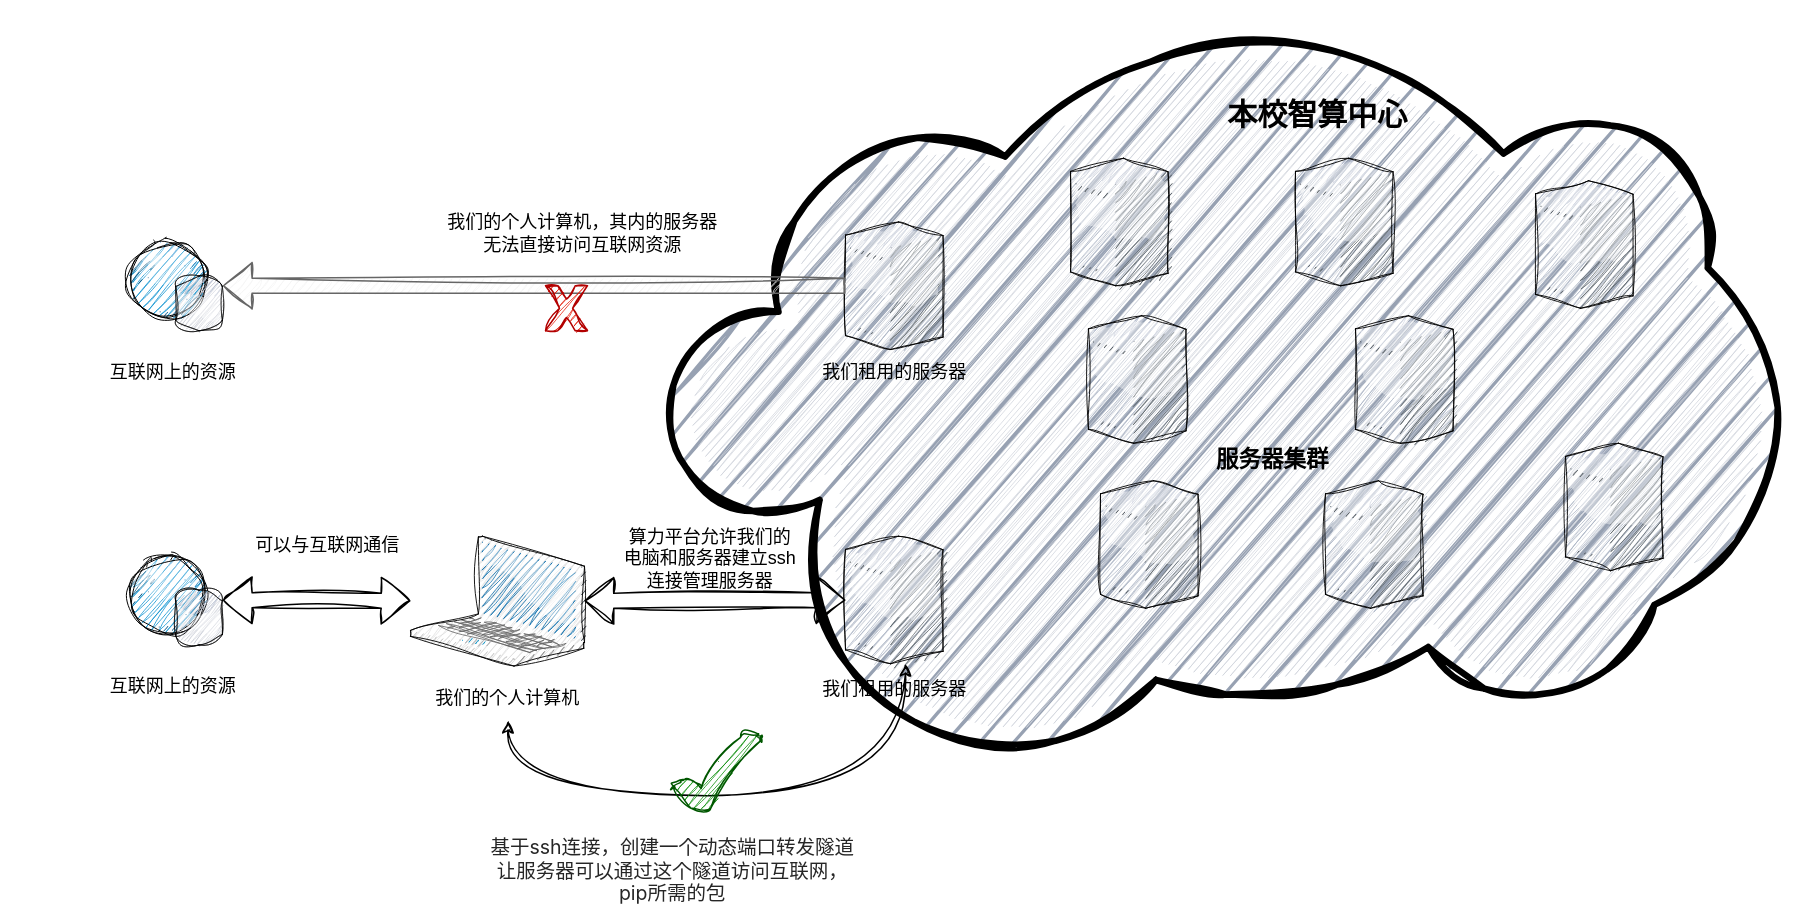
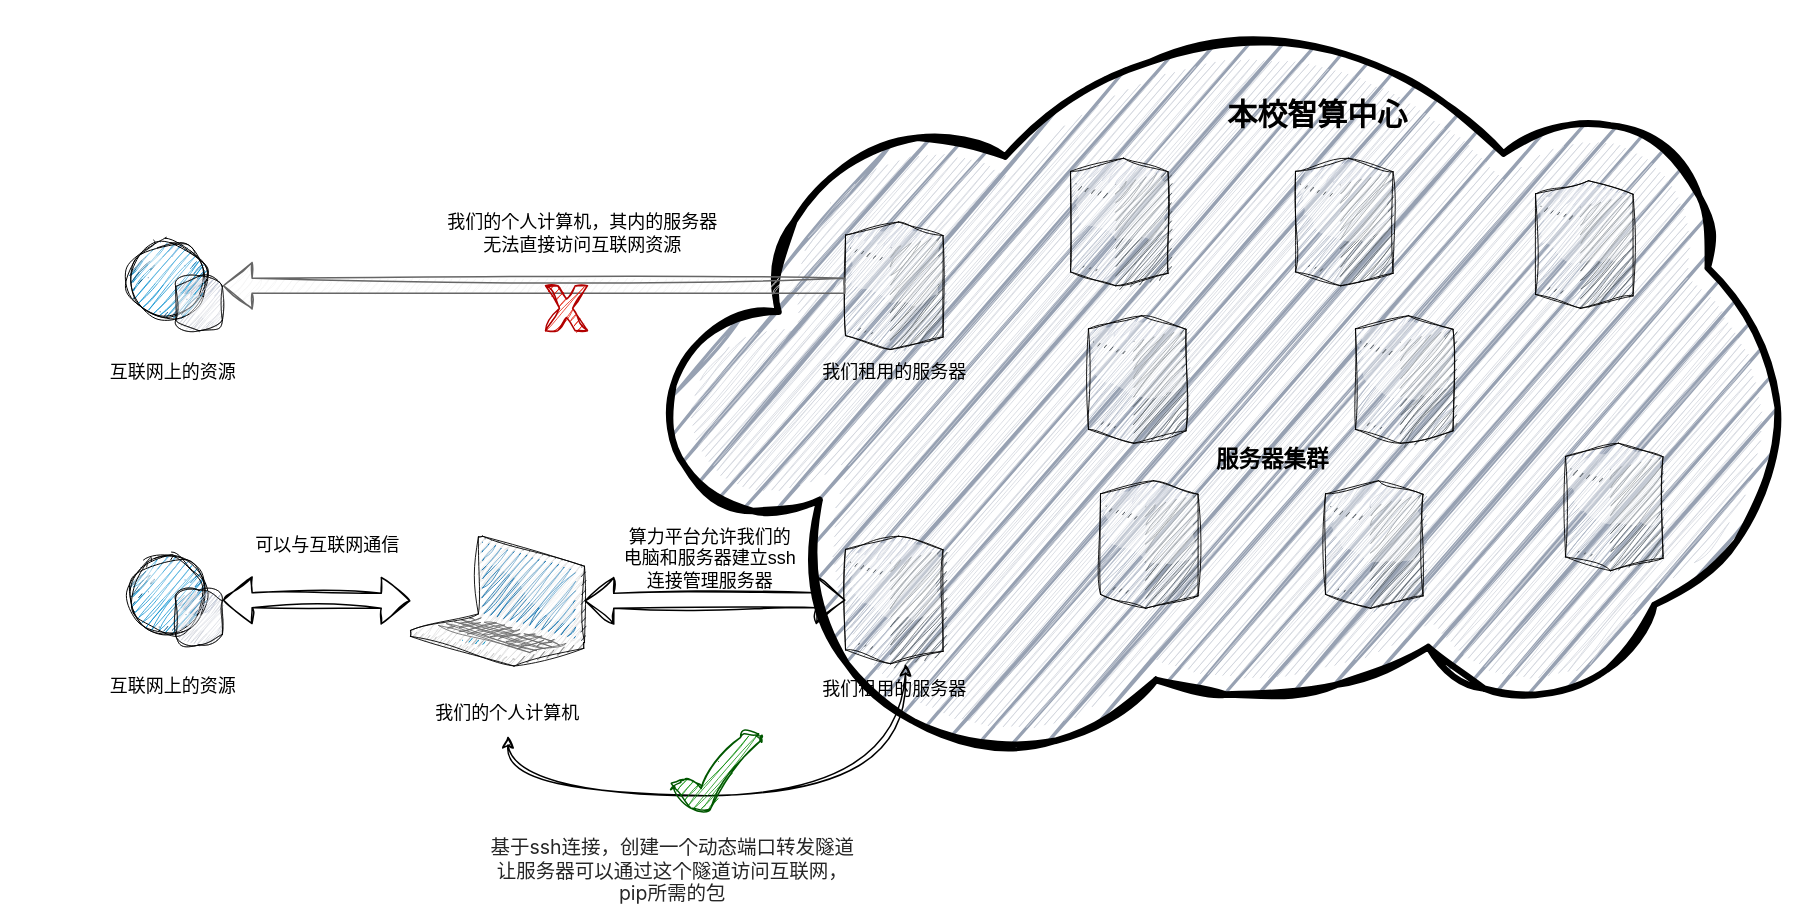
- <mxCell id="22" value="我们的个人计算机" style="text;html=1;align=center;verticalAlign=middle;whiteSpace=wrap;rounded=0;sketch=1;curveFitting=1;jiggle=2;" vertex="1" parent="1"><mxGeometry x="243" y="450" width="190" height="30" as="geometry" /></mxCell>
+ <mxCell id="22" value="我们的个人计算机" style="text;html=1;align=center;verticalAlign=middle;whiteSpace=wrap;rounded=0;sketch=1;curveFitting=1;jiggle=2;" vertex="1" parent="1"><mxGeometry x="243" y="460" width="190" height="30" as="geometry" /></mxCell>
